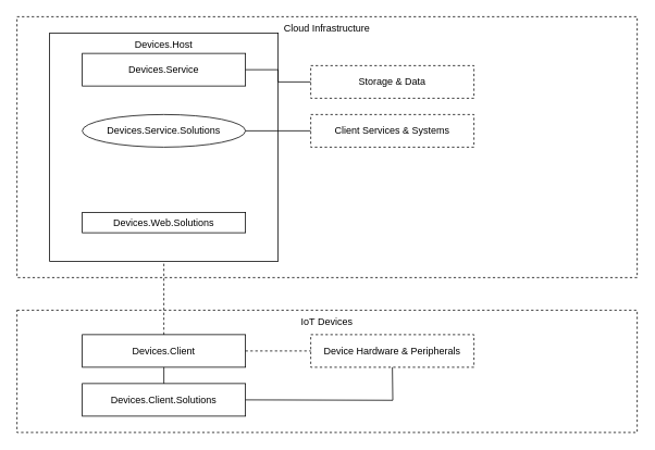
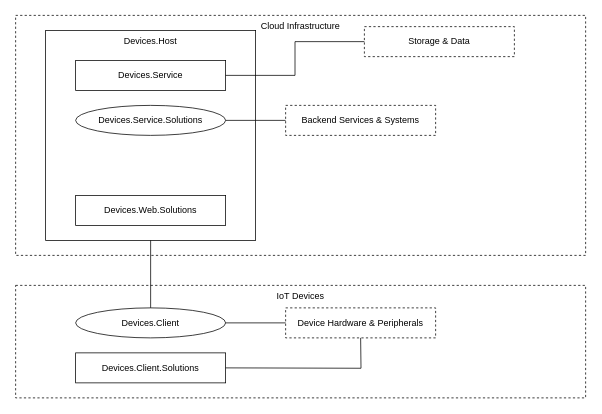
- <mxCell id="5" value="Devices.Service" style="rounded=0;whiteSpace=wrap;html=1;fillColor=none;" parent="1" vertex="1"><mxGeometry x="100" y="65" width="200" height="40" as="geometry" /></mxCell>
+ <mxCell id="5" value="Devices.Service" style="rounded=0;whiteSpace=wrap;html=1;fillColor=none;" parent="1" vertex="1"><mxGeometry x="100" y="80" width="200" height="40" as="geometry" /></mxCell>
- <mxCell id="11" value="Storage &amp;amp; Data" style="rounded=0;whiteSpace=wrap;html=1;dashed=1;fillColor=none;" parent="1" vertex="1"><mxGeometry x="380" y="80" width="200" height="40" as="geometry" /></mxCell>
+ <mxCell id="11" value="Storage &amp;amp; Data" style="rounded=0;whiteSpace=wrap;html=1;dashed=1;fillColor=none;" parent="1" vertex="1"><mxGeometry x="485" y="35" width="200" height="40" as="geometry" /></mxCell>
- <mxCell id="12" value="Client Services &amp;amp; Systems" style="rounded=0;whiteSpace=wrap;html=1;dashed=1;fillColor=none;" parent="1" vertex="1"><mxGeometry x="380" y="140" width="200" height="40" as="geometry" /></mxCell>
+ <mxCell id="12" value="Backend Services &amp;amp; Systems" style="rounded=0;whiteSpace=wrap;html=1;dashed=1;fillColor=none;" parent="1" vertex="1"><mxGeometry x="380" y="140" width="200" height="40" as="geometry" /></mxCell>
- <mxCell id="7" value="Devices.Web.Solutions" style="rounded=0;whiteSpace=wrap;html=1;fillColor=none;" parent="1" vertex="1"><mxGeometry x="100" y="260" width="200" height="25" as="geometry" /></mxCell>
+ <mxCell id="7" value="Devices.Web.Solutions" style="rounded=0;whiteSpace=wrap;html=1;fillColor=none;" parent="1" vertex="1"><mxGeometry x="100" y="260" width="200" height="40" as="geometry" /></mxCell>
- <mxCell id="15" style="edgeStyle=orthogonalEdgeStyle;html=1;entryX=0.5;entryY=1;entryDx=0;entryDy=0;rounded=0;startArrow=none;startFill=0;endArrow=none;endFill=0;exitX=0.5;exitY=0;exitDx=0;exitDy=0;dashed=1;" parent="1" source="8" target="4" edge="1"><mxGeometry relative="1" as="geometry"><mxPoint x="320" y="510" as="sourcePoint" /><mxPoint x="500" y="470" as="targetPoint" /></mxGeometry></mxCell>
+ <mxCell id="15" style="edgeStyle=orthogonalEdgeStyle;html=1;entryX=0.5;entryY=1;entryDx=0;entryDy=0;rounded=0;startArrow=none;startFill=0;endArrow=none;endFill=0;exitX=0.5;exitY=0;exitDx=0;exitDy=0;" parent="1" source="8" target="4" edge="1"><mxGeometry relative="1" as="geometry"><mxPoint x="320" y="510" as="sourcePoint" /><mxPoint x="500" y="470" as="targetPoint" /></mxGeometry></mxCell>
- <mxCell id="8" value="Devices.Client" style="rounded=0;whiteSpace=wrap;html=1;fillColor=none;" parent="1" vertex="1"><mxGeometry x="100" y="410" width="200" height="40" as="geometry" /></mxCell>
+ <mxCell id="8" value="Devices.Client" style="ellipse;whiteSpace=wrap;html=1;fillColor=none;" parent="1" vertex="1"><mxGeometry x="100" y="410" width="200" height="40" as="geometry" /></mxCell>
- <mxCell id="16" style="edgeStyle=orthogonalEdgeStyle;html=1;entryX=0;entryY=0.5;entryDx=0;entryDy=0;rounded=0;startArrow=none;startFill=0;endArrow=none;endFill=0;exitX=1;exitY=0.5;exitDx=0;exitDy=0;dashed=1;" parent="1" source="8" target="13" edge="1"><mxGeometry relative="1" as="geometry"><mxPoint x="330" y="520" as="sourcePoint" /><mxPoint x="510" y="480" as="targetPoint" /></mxGeometry></mxCell>
+ <mxCell id="16" style="edgeStyle=orthogonalEdgeStyle;html=1;entryX=0;entryY=0.5;entryDx=0;entryDy=0;rounded=0;startArrow=none;startFill=0;endArrow=none;endFill=0;exitX=1;exitY=0.5;exitDx=0;exitDy=0;" parent="1" source="8" target="13" edge="1"><mxGeometry relative="1" as="geometry"><mxPoint x="330" y="520" as="sourcePoint" /><mxPoint x="510" y="480" as="targetPoint" /></mxGeometry></mxCell>
- <mxCell id="14" style="edgeStyle=orthogonalEdgeStyle;html=1;entryX=0.5;entryY=0;entryDx=0;entryDy=0;rounded=0;startArrow=none;startFill=0;endArrow=none;endFill=0;exitX=0.5;exitY=1;exitDx=0;exitDy=0;" parent="1" source="8" target="10" edge="1"><mxGeometry relative="1" as="geometry"><mxPoint x="310" y="500" as="sourcePoint" /><mxPoint x="490" y="460" as="targetPoint" /></mxGeometry></mxCell>
